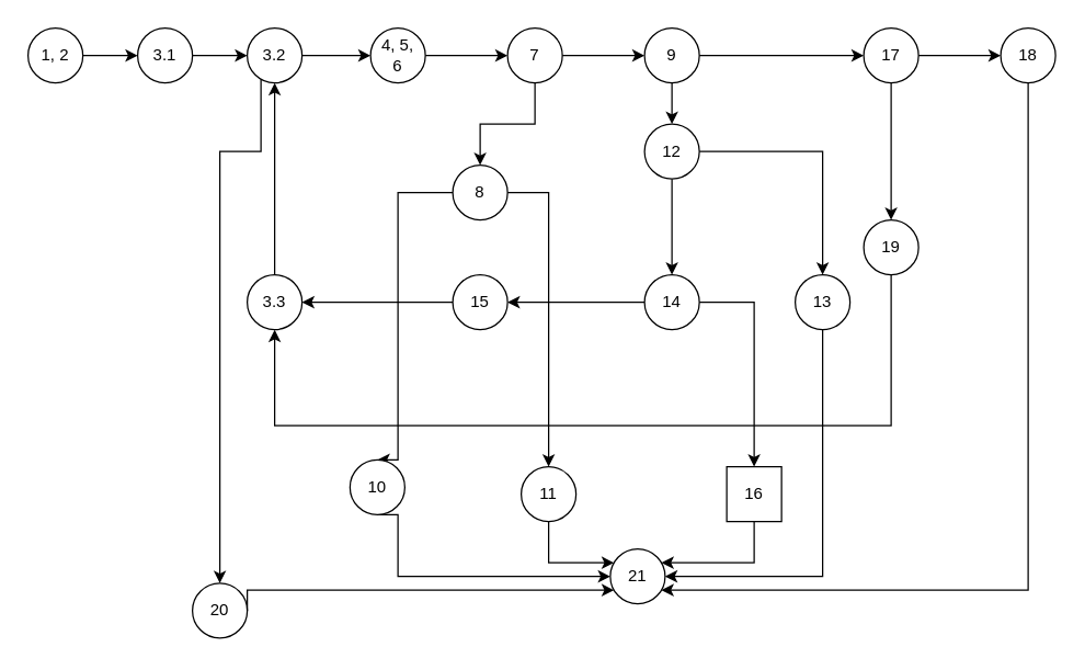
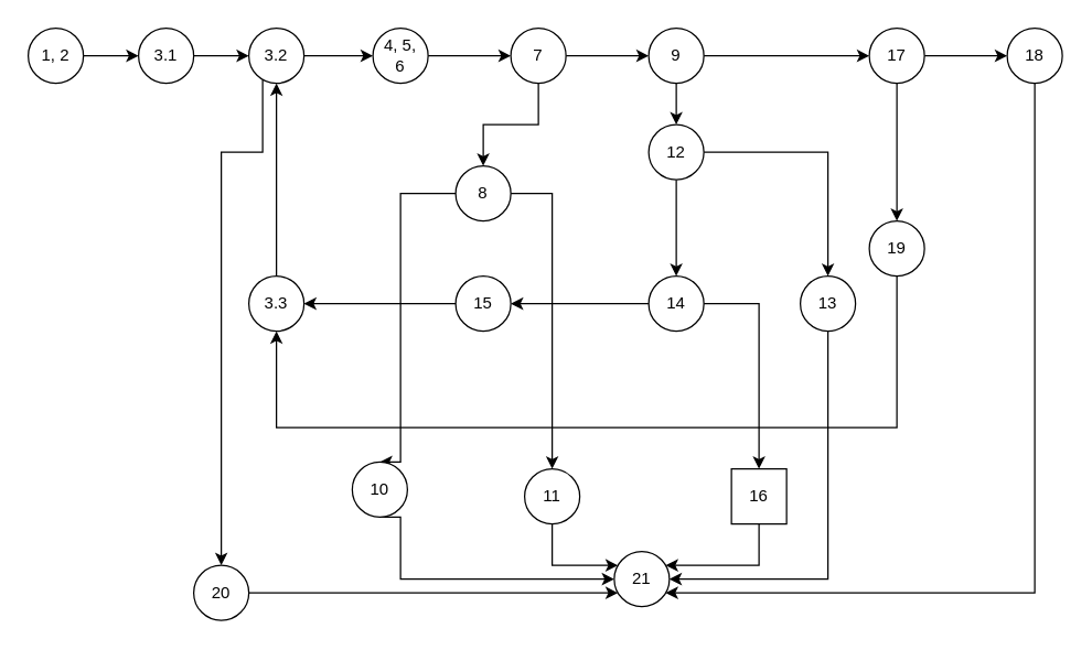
- <mxCell id="8" value="20" style="ellipse;whiteSpace=wrap;html=1;aspect=fixed;rounded=1;" vertex="1" parent="1"><mxGeometry x="140" y="425" width="40" height="40" as="geometry" /></mxCell>
+ <mxCell id="8" value="20" style="ellipse;whiteSpace=wrap;html=1;aspect=fixed;rounded=1;" vertex="1" parent="1"><mxGeometry x="140" y="410" width="40" height="40" as="geometry" /></mxCell>
